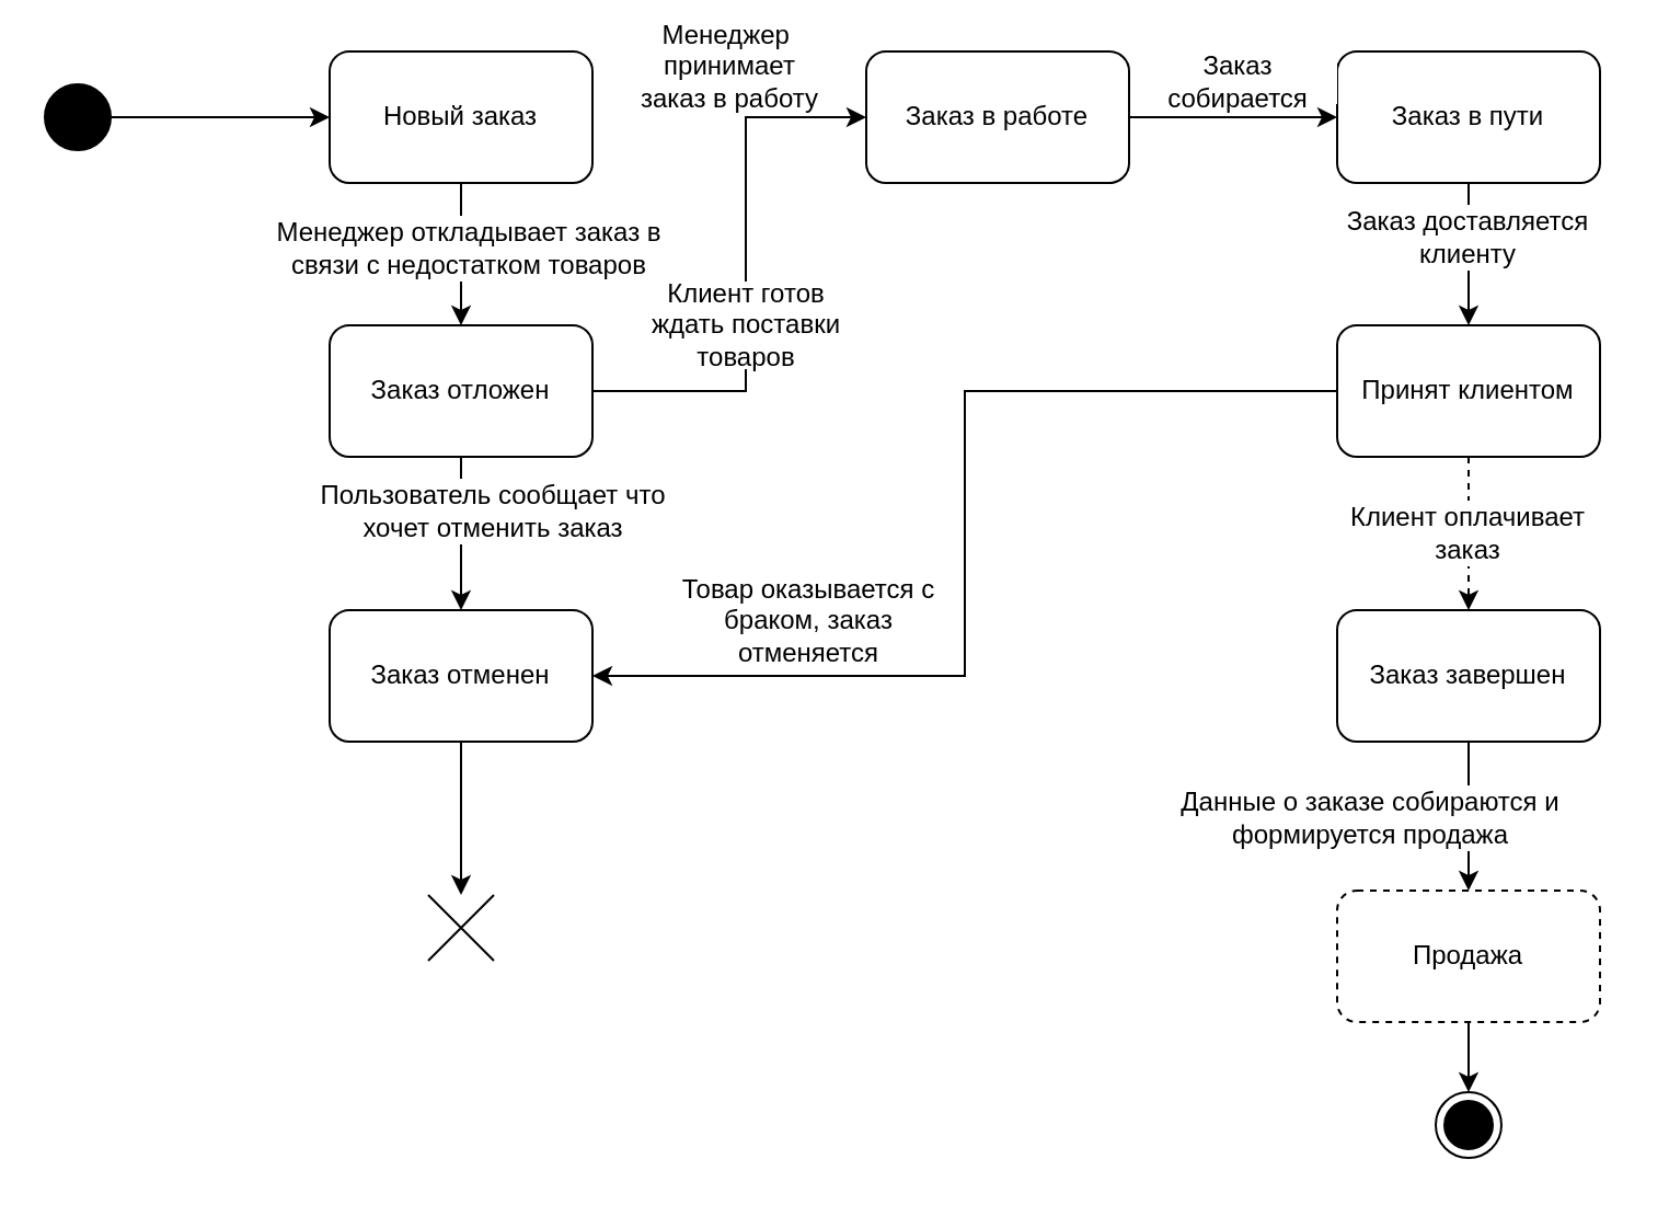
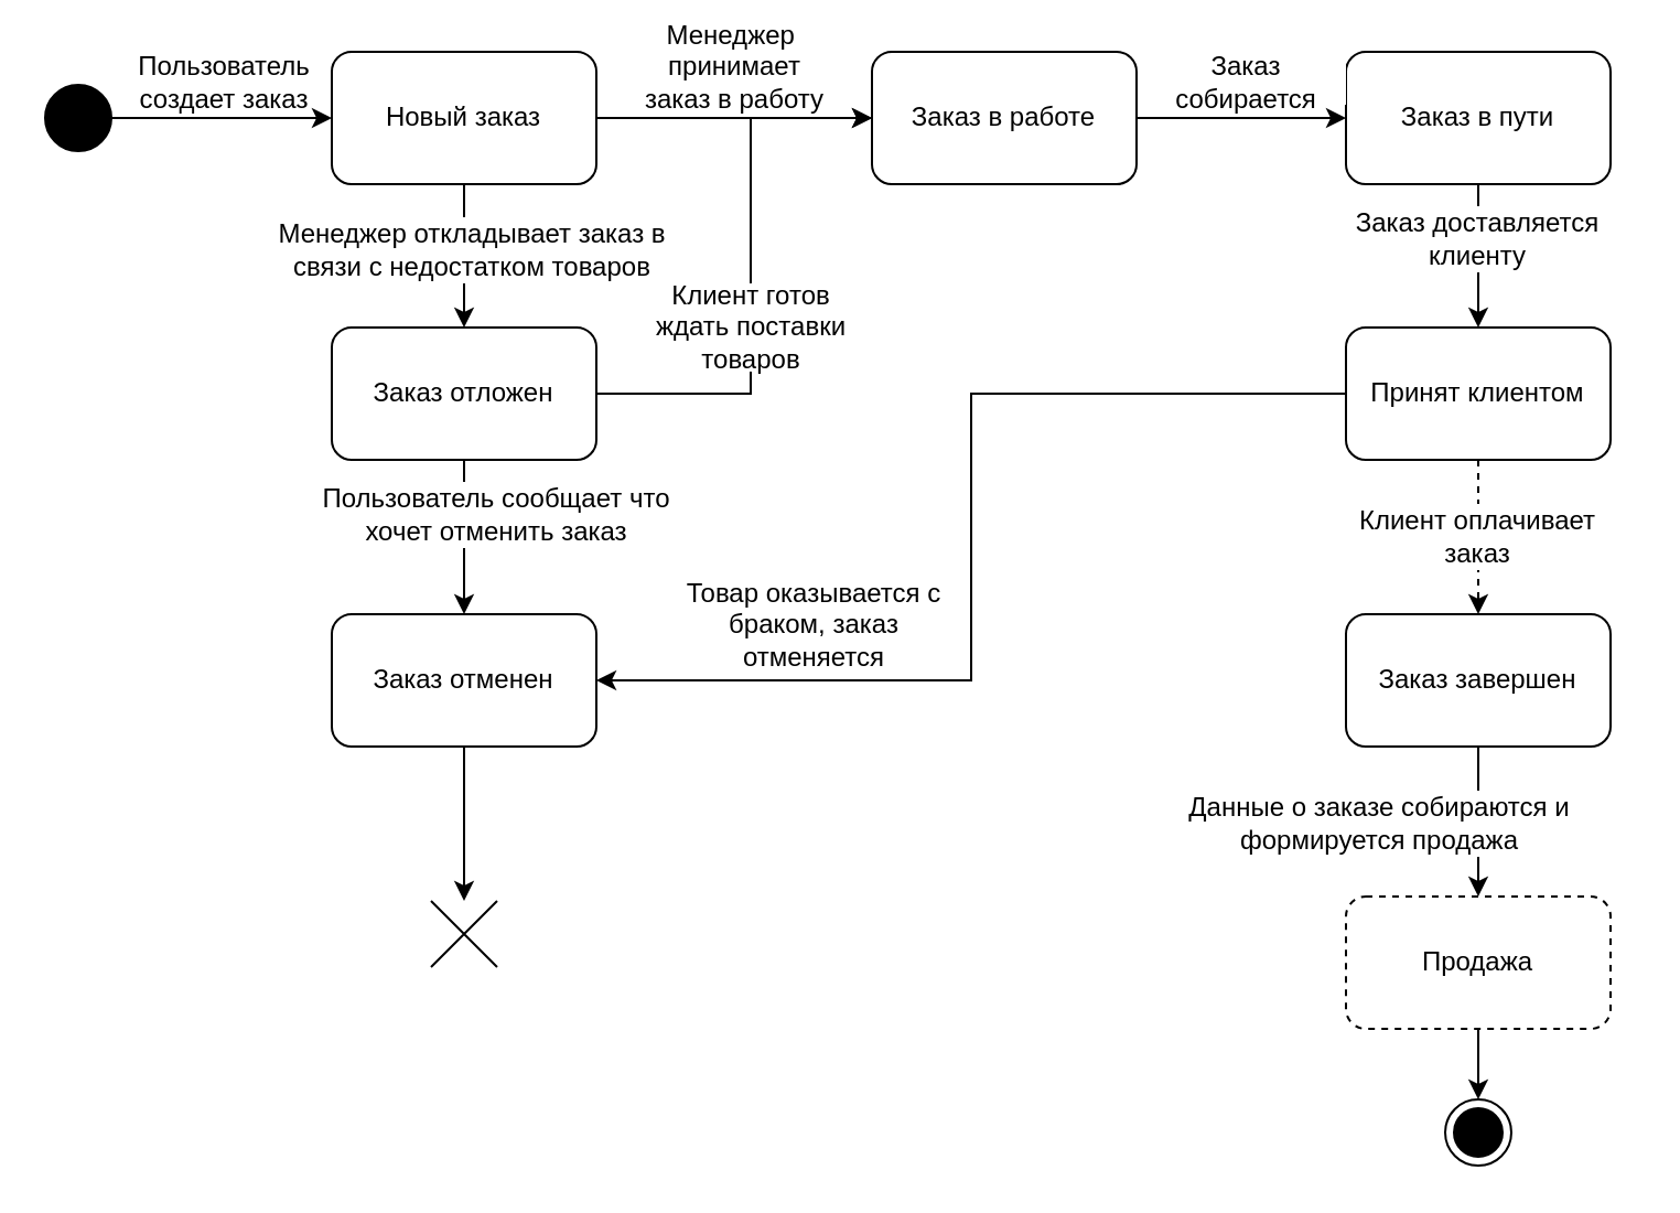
+ <mxCell id="6" value="Пользователь создает заказ" style="text;html=1;align=center;verticalAlign=middle;whiteSpace=wrap;rounded=0;" parent="1" vertex="1"><mxGeometry x="60" y="27" width="83" height="20" as="geometry" /></mxCell>
+ <mxCell id="9" style="edgeStyle=orthogonalEdgeStyle;rounded=0;orthogonalLoop=1;jettySize=auto;html=1;exitX=1;exitY=0.5;exitDx=0;exitDy=0;entryX=0;entryY=0.5;entryDx=0;entryDy=0;" parent="1" source="5" target="8" edge="1"><mxGeometry relative="1" as="geometry"><mxPoint x="280" y="52.66" as="sourcePoint" /><mxPoint x="390" y="53" as="targetPoint" /></mxGeometry></mxCell>
